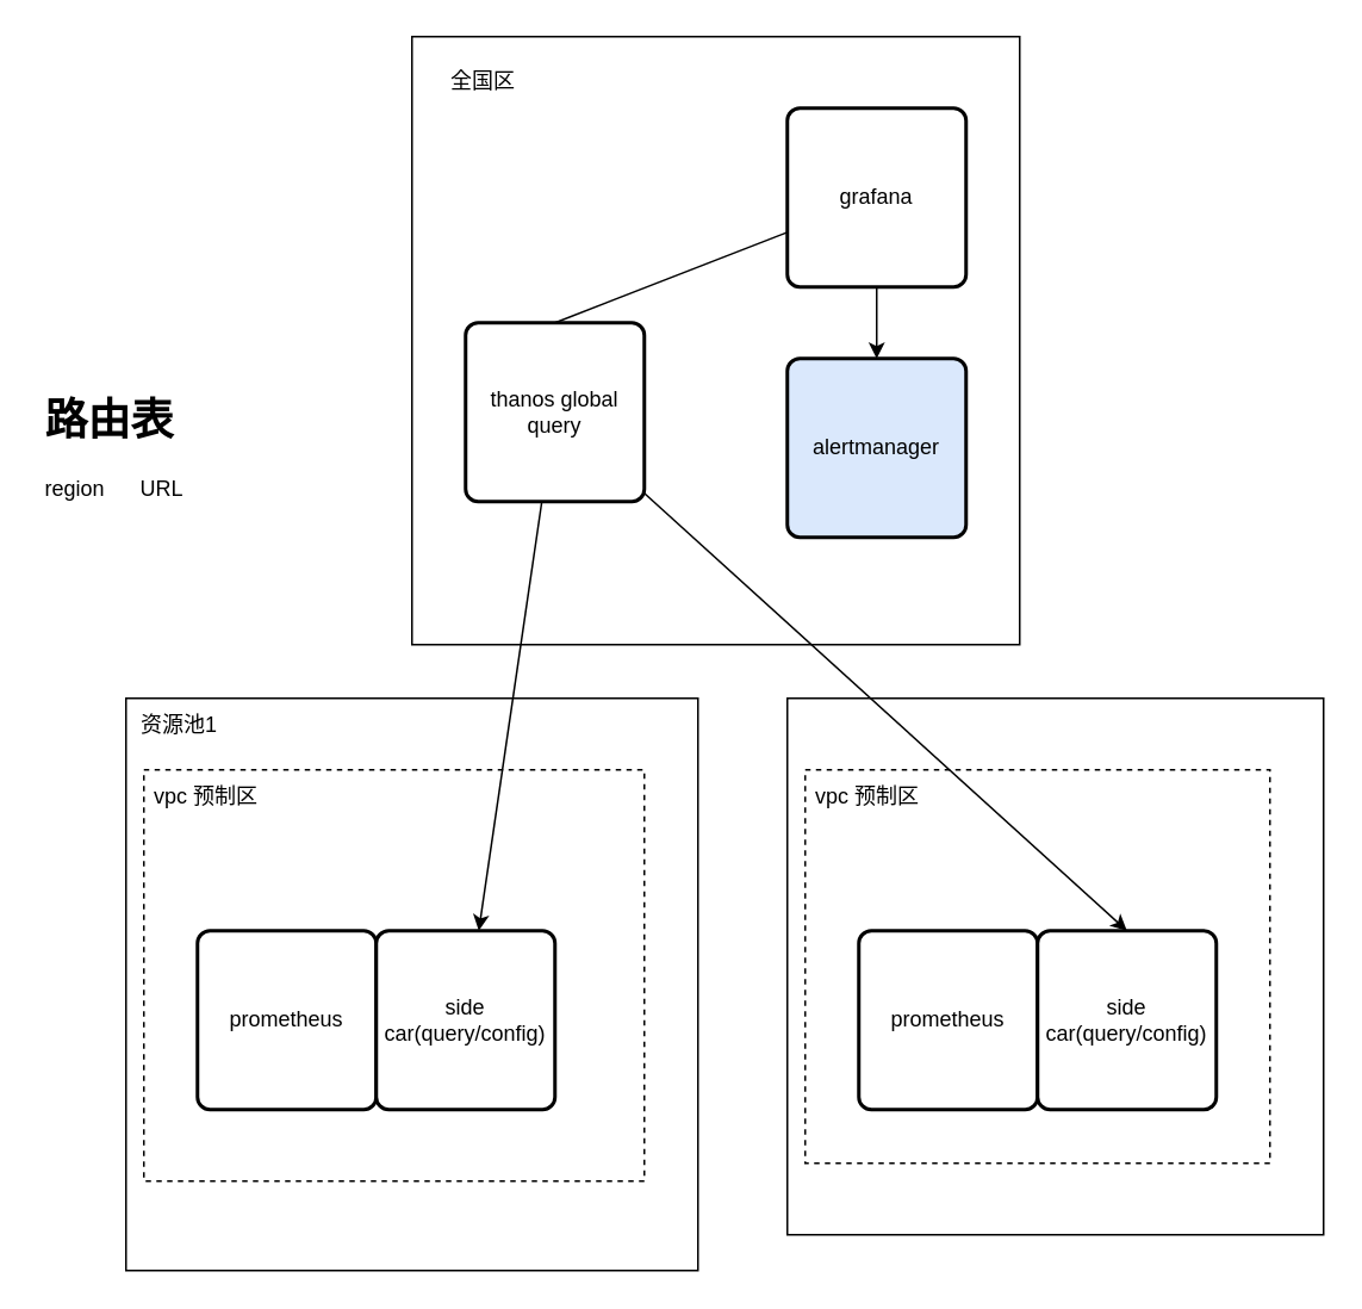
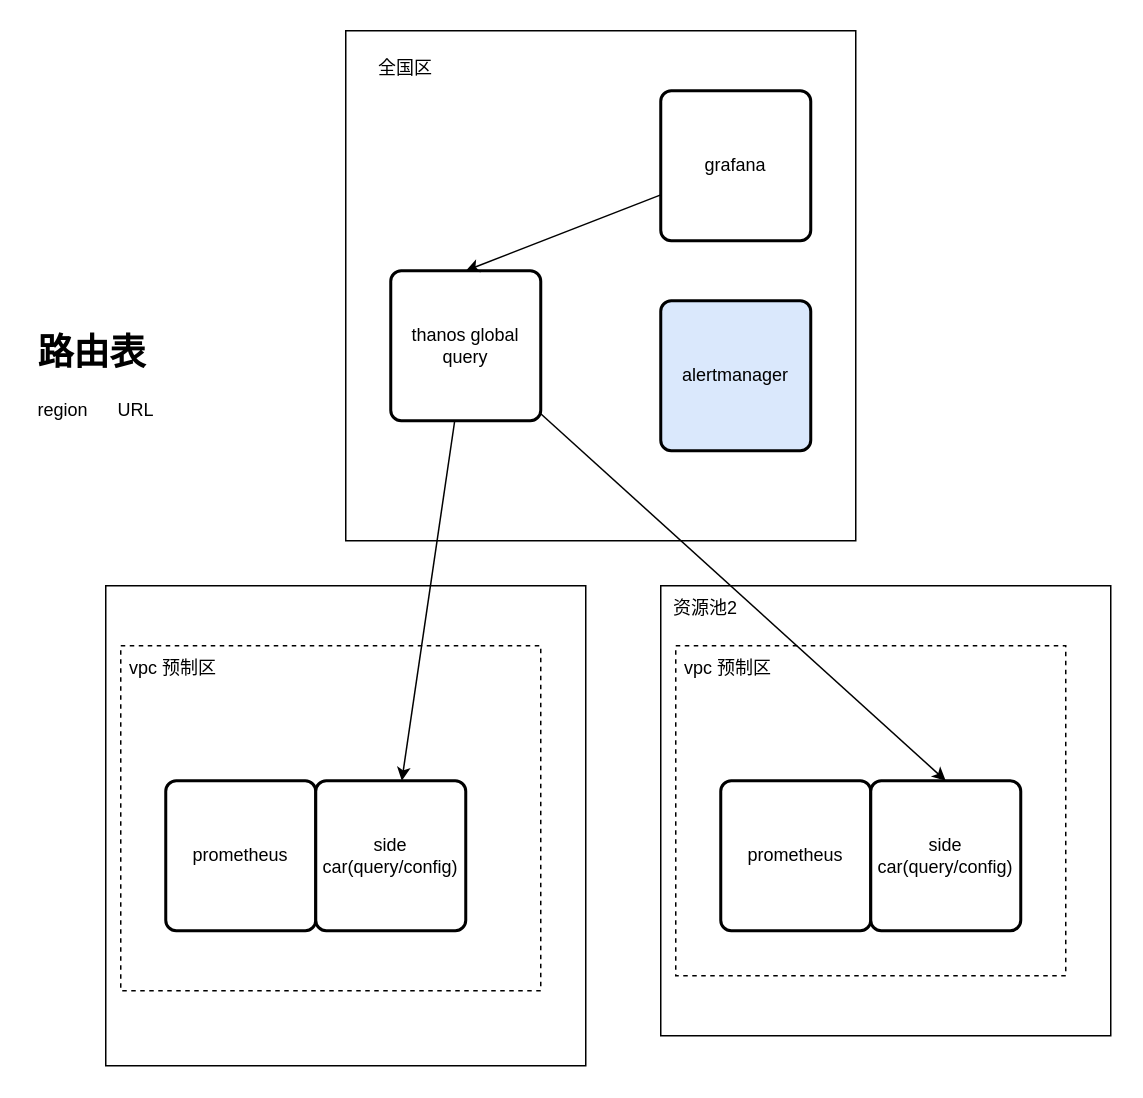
- <mxCell id="21" style="edgeStyle=none;html=1;entryX=0.5;entryY=0;entryDx=0;entryDy=0;" edge="1" parent="1" source="22" target="23"><mxGeometry relative="1" as="geometry" /></mxCell>
- <mxCell id="20" style="edgeStyle=none;html=1;entryX=0.5;entryY=0;entryDx=0;entryDy=0;endArrow=none;" edge="1" parent="1" source="22" target="18"><mxGeometry relative="1" as="geometry" /></mxCell>
+ <mxCell id="20" style="edgeStyle=none;html=1;entryX=0.5;entryY=0;entryDx=0;entryDy=0;" edge="1" parent="1" source="22" target="18"><mxGeometry relative="1" as="geometry" /></mxCell>
- <mxCell id="4" value="资源池1" style="text;html=1;strokeColor=none;fillColor=none;align=center;verticalAlign=middle;whiteSpace=wrap;rounded=0;dashed=1;" vertex="1" parent="1"><mxGeometry x="70" y="390" width="60" height="30" as="geometry" /></mxCell>
+ <mxCell id="10" value="资源池2" style="text;html=1;strokeColor=none;fillColor=none;align=center;verticalAlign=middle;whiteSpace=wrap;rounded=0;dashed=1;" vertex="1" parent="1"><mxGeometry x="440" y="390" width="60" height="30" as="geometry" /></mxCell>
